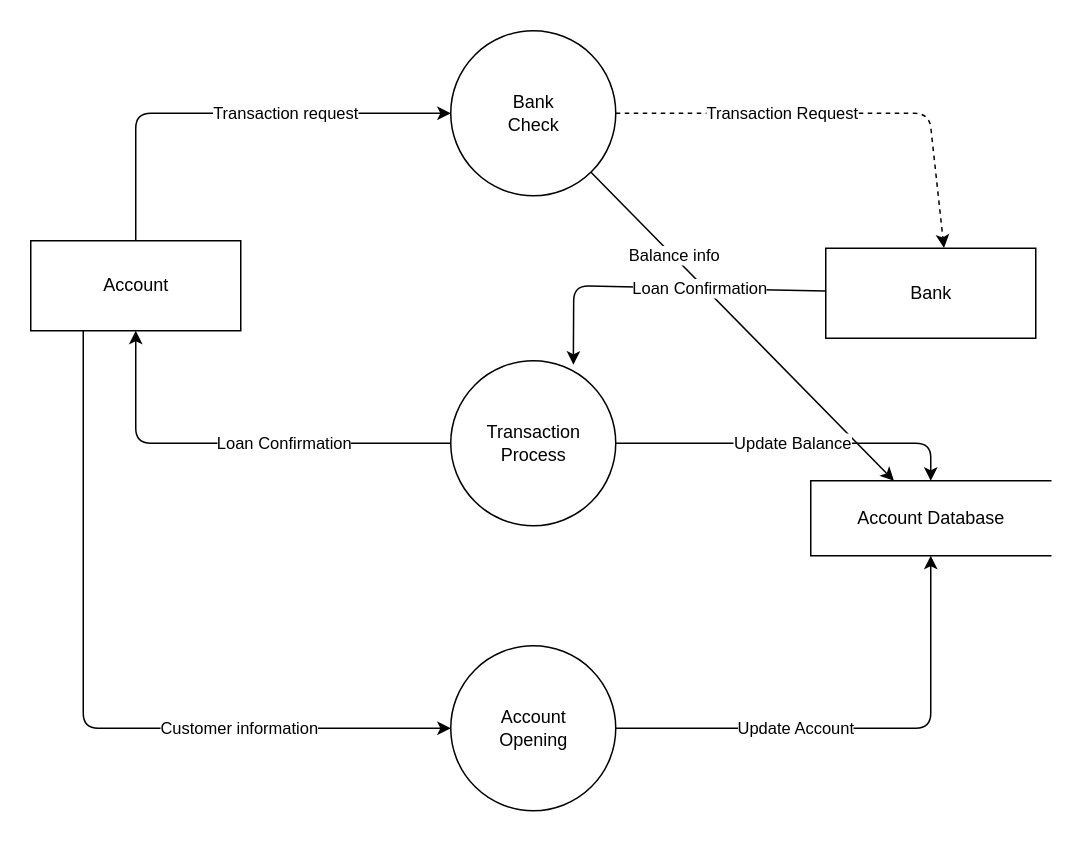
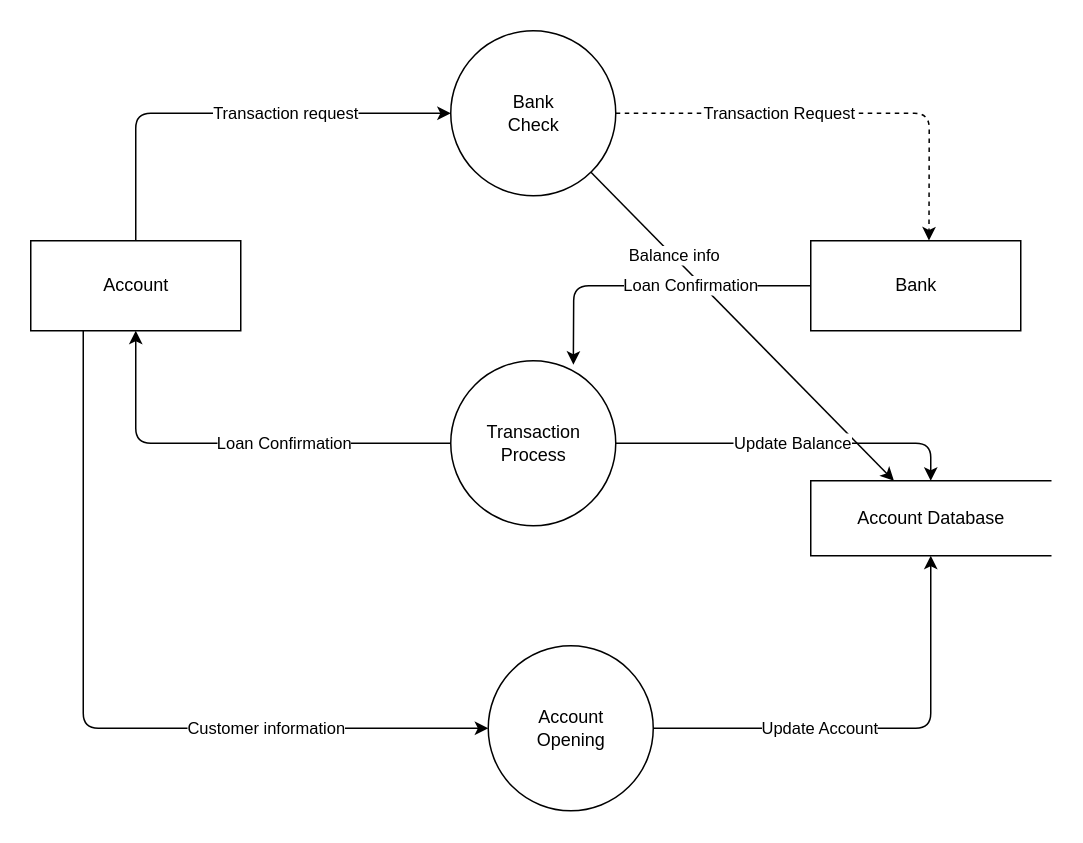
- <mxCell id="14" value="Bank" style="html=1;dashed=0;whitespace=wrap;shadow=0;" parent="1" vertex="1"><mxGeometry x="550" y="165" width="140" height="60" as="geometry" /></mxCell>
+ <mxCell id="14" value="Bank" style="html=1;dashed=0;whitespace=wrap;shadow=0;" parent="1" vertex="1"><mxGeometry x="540" y="160" width="140" height="60" as="geometry" /></mxCell>
- <mxCell id="9" value="Account &lt;br&gt;Opening" style="shape=ellipse;html=1;dashed=0;whitespace=wrap;aspect=fixed;perimeter=ellipsePerimeter;shadow=0;" parent="1" vertex="1"><mxGeometry x="300" y="430" width="110" height="110" as="geometry" /></mxCell>
+ <mxCell id="9" value="Account &lt;br&gt;Opening" style="shape=ellipse;html=1;dashed=0;whitespace=wrap;aspect=fixed;perimeter=ellipsePerimeter;shadow=0;" parent="1" vertex="1"><mxGeometry x="325" y="430" width="110" height="110" as="geometry" /></mxCell>
